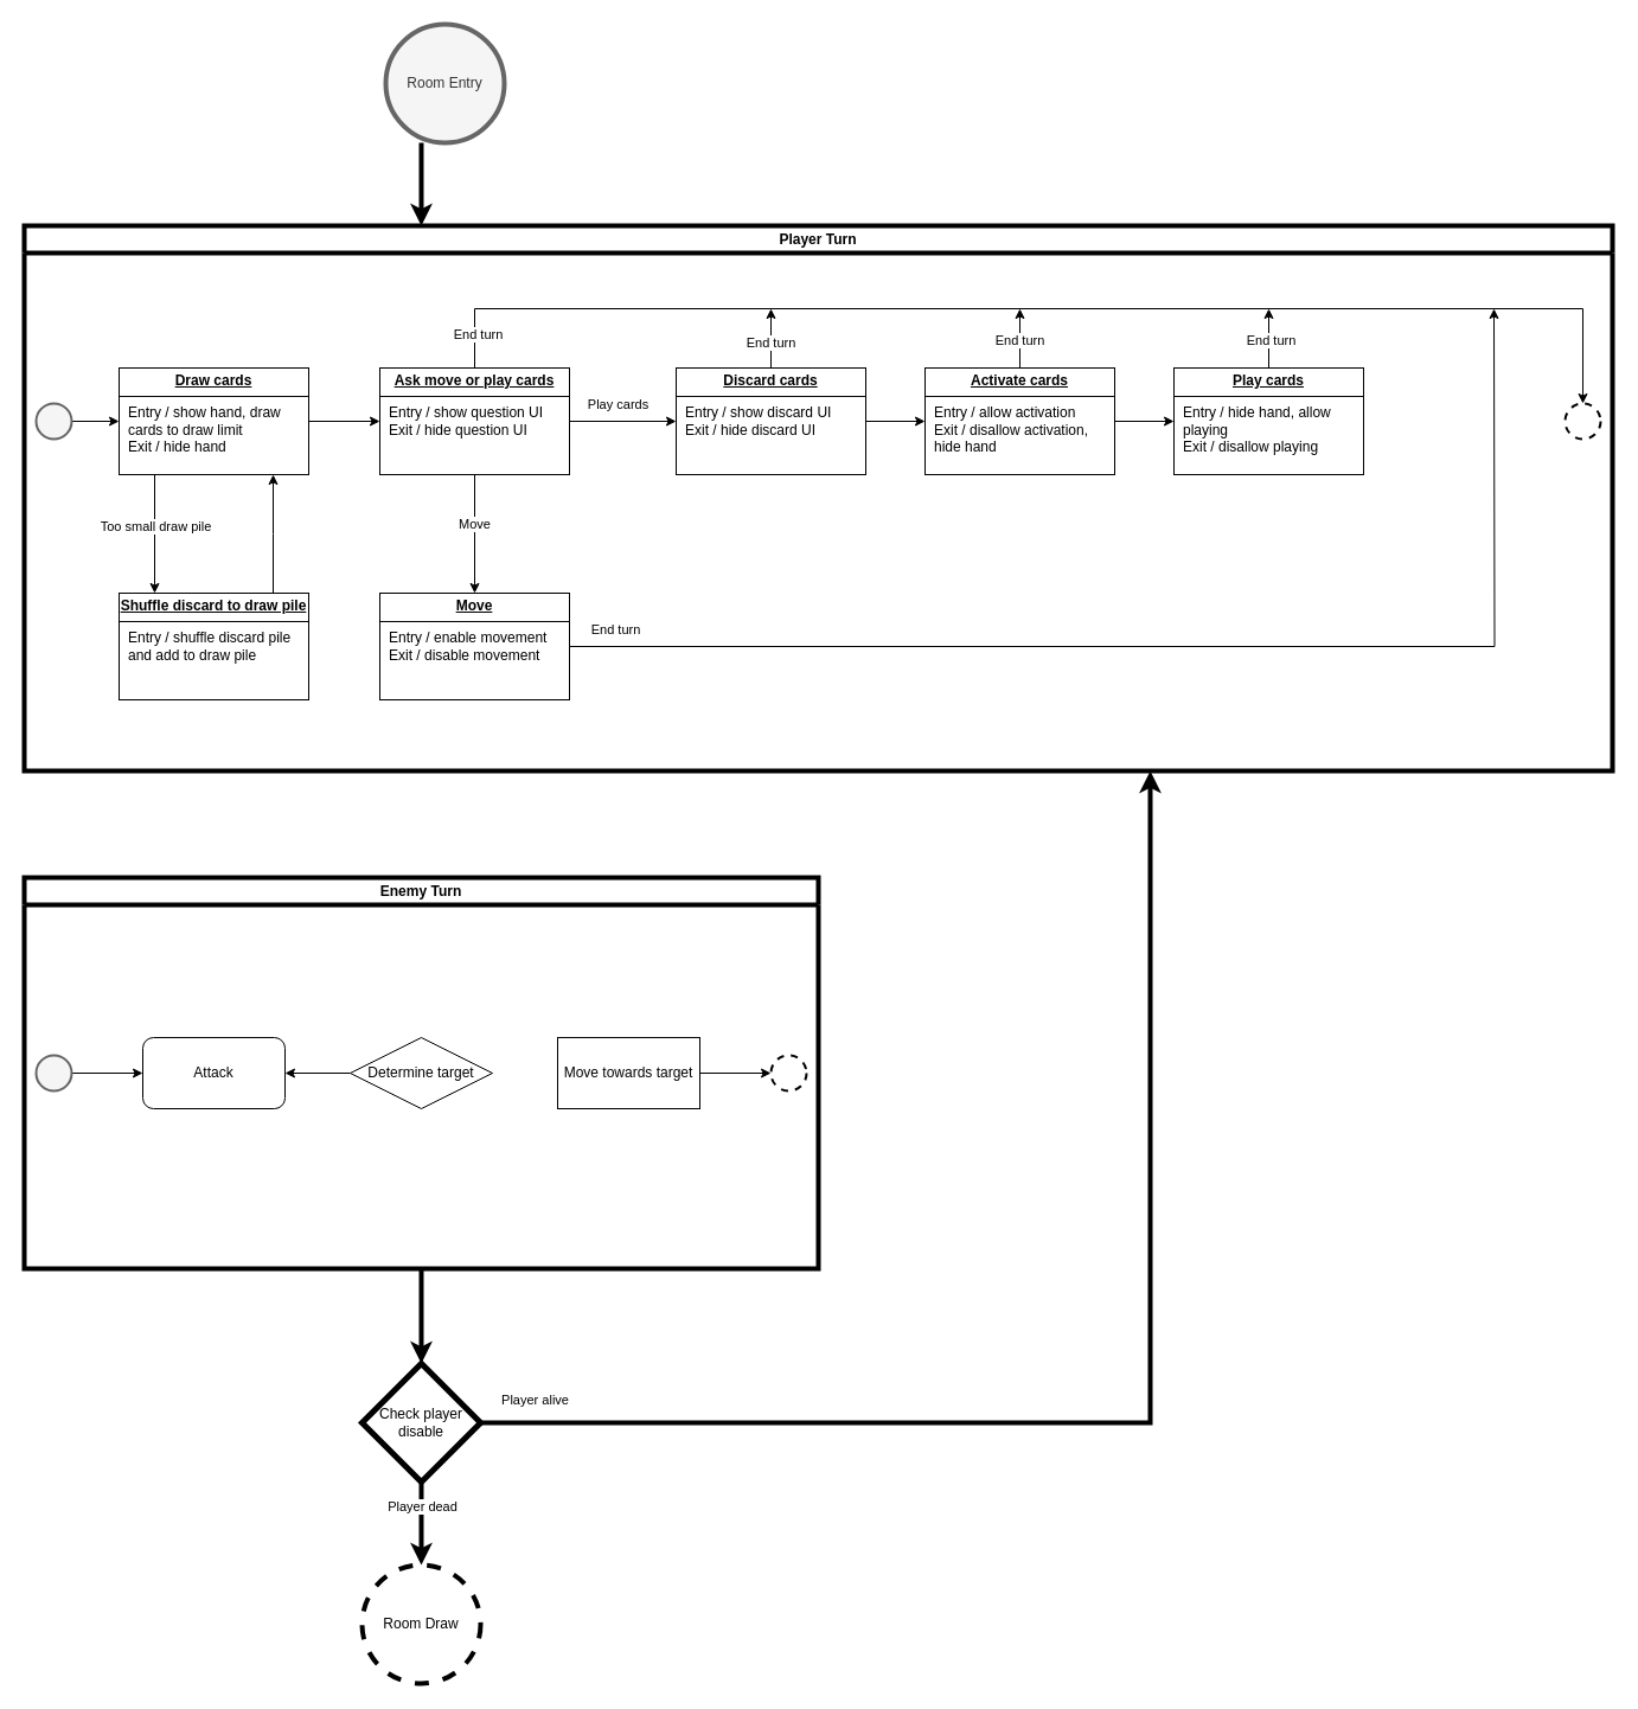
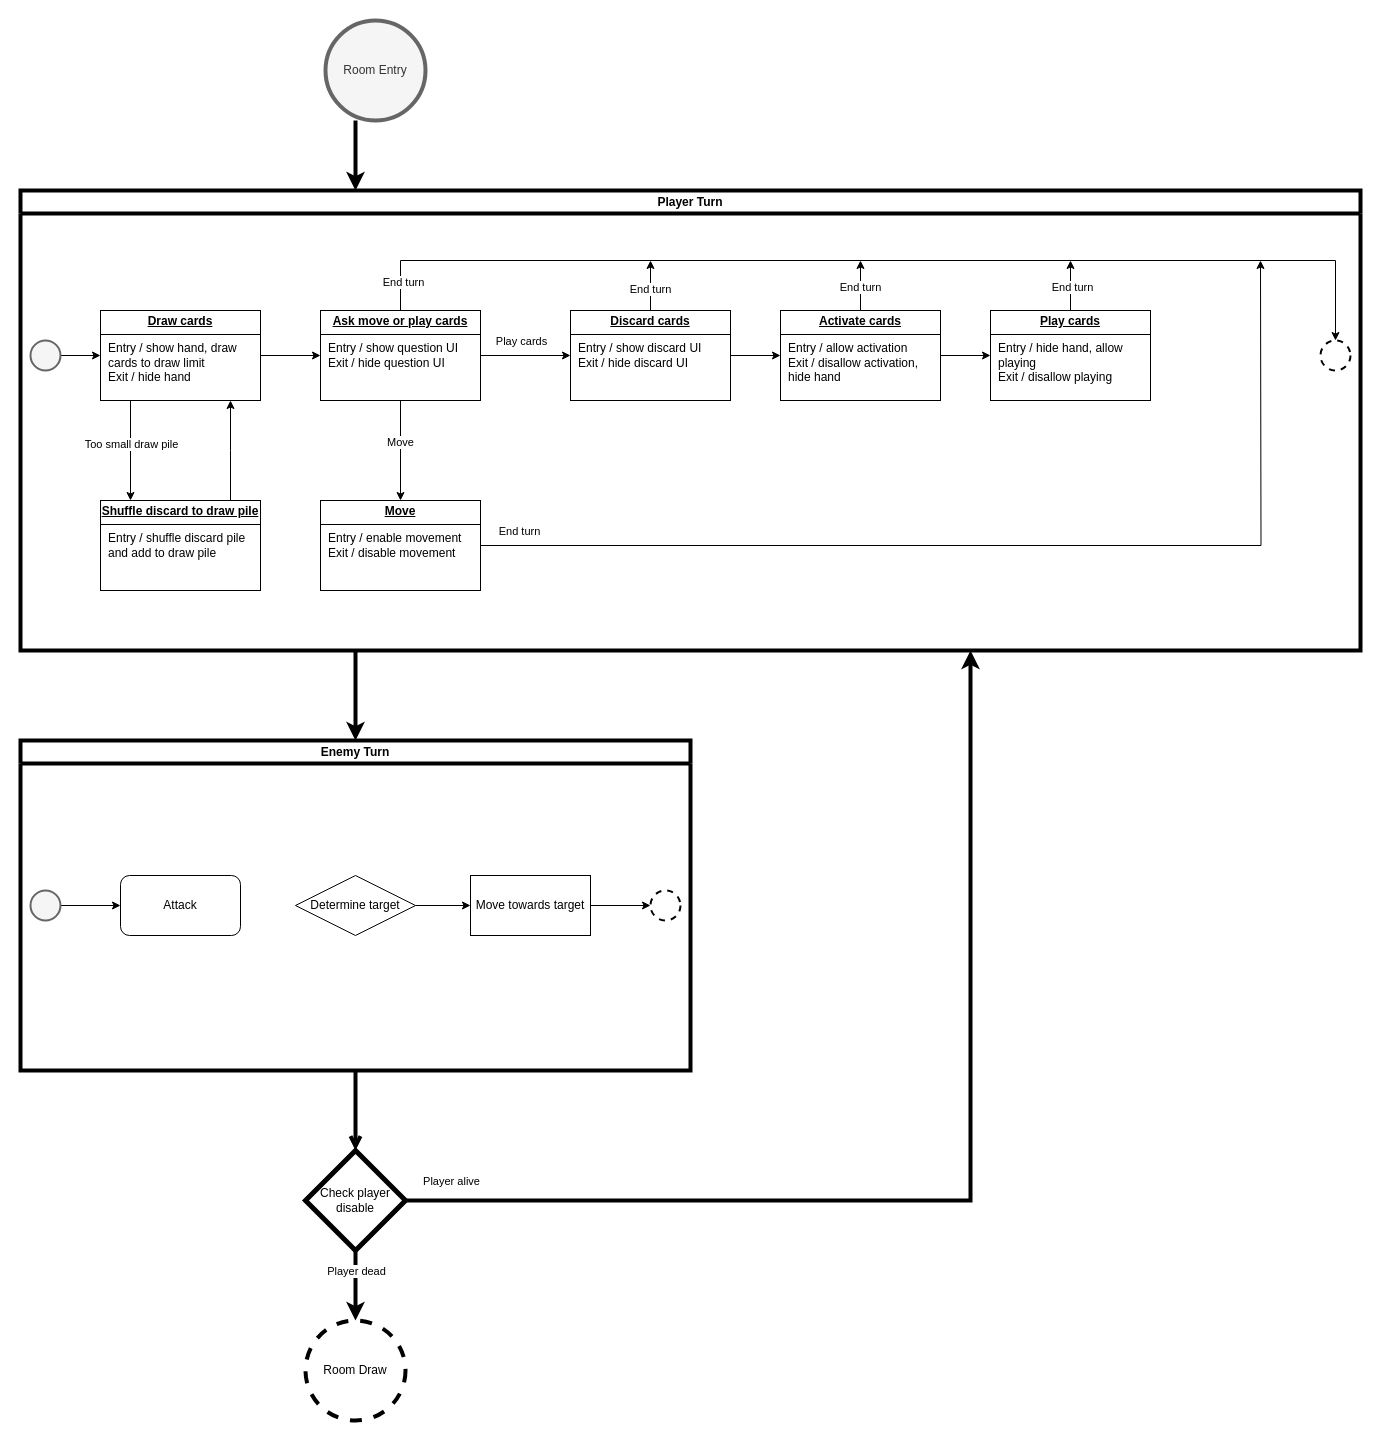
+ <mxCell id="4" style="edgeStyle=orthogonalEdgeStyle;rounded=0;orthogonalLoop=1;jettySize=auto;html=1;strokeWidth=4;" edge="1" parent="1" source="5" target="38"><mxGeometry relative="1" as="geometry"><Array as="points"><mxPoint x="355" y="680" /><mxPoint x="355" y="680" /></Array></mxGeometry></mxCell>
- <mxCell id="45" style="edgeStyle=orthogonalEdgeStyle;rounded=0;orthogonalLoop=1;jettySize=auto;html=1;" edge="1" parent="38" source="46" target="42"><mxGeometry relative="1" as="geometry" /></mxCell>
+ <mxCell id="45" style="edgeStyle=orthogonalEdgeStyle;rounded=0;orthogonalLoop=1;jettySize=auto;html=1;" edge="1" parent="38" source="46" target="44"><mxGeometry relative="1" as="geometry" /></mxCell>
- <mxCell id="37" style="edgeStyle=orthogonalEdgeStyle;rounded=0;orthogonalLoop=1;jettySize=auto;html=1;strokeWidth=4;" edge="1" parent="1" source="38" target="52"><mxGeometry relative="1" as="geometry" /></mxCell>
+ <mxCell id="37" style="edgeStyle=orthogonalEdgeStyle;rounded=0;orthogonalLoop=1;jettySize=auto;html=1;strokeWidth=4;endArrow=open;" edge="1" parent="1" source="38" target="52"><mxGeometry relative="1" as="geometry" /></mxCell>
